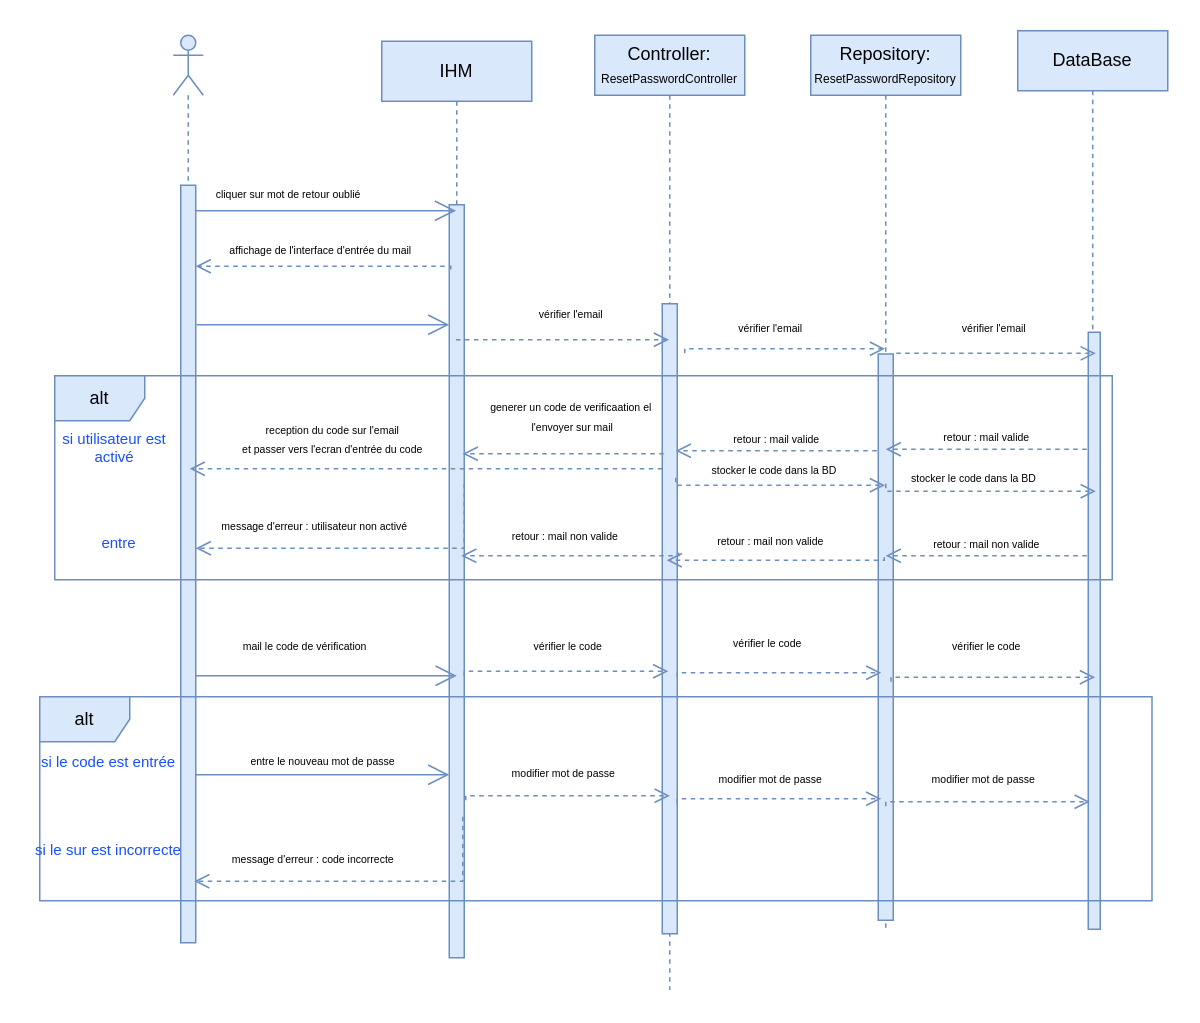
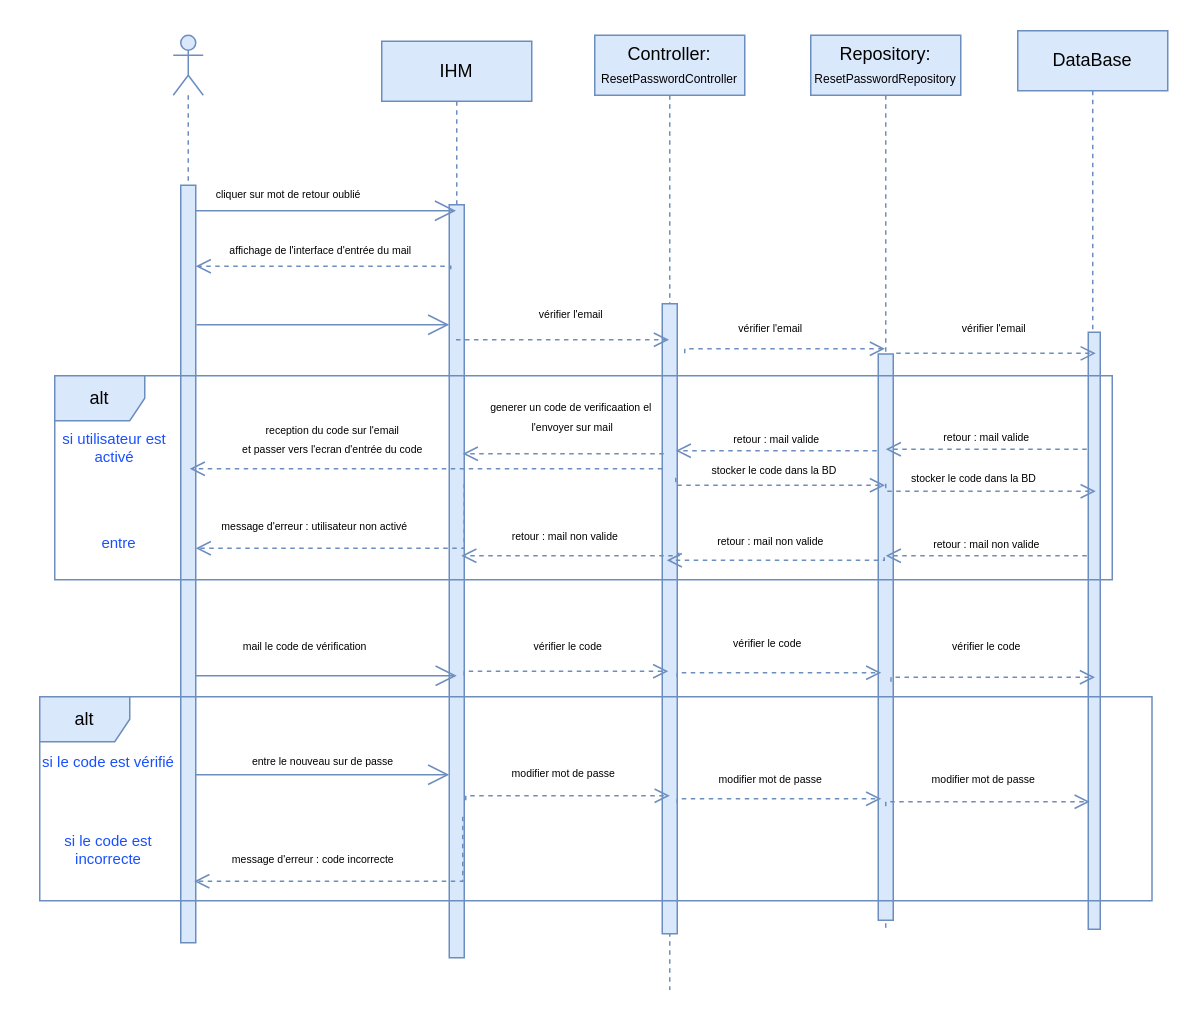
- <mxCell id="48" value="&lt;font style=&quot;font-size: 7px;&quot;&gt;entre le nouveau mot de passe&amp;nbsp;&lt;/font&gt;" style="text;html=1;strokeColor=none;fillColor=none;align=center;verticalAlign=middle;whiteSpace=wrap;rounded=0;" parent="1" vertex="1"><mxGeometry x="162" y="493" width="108" height="26" as="geometry" /></mxCell>
+ <mxCell id="48" value="&lt;font style=&quot;font-size: 7px;&quot;&gt;entre le nouveau sur de passe&amp;nbsp;&lt;/font&gt;" style="text;html=1;strokeColor=none;fillColor=none;align=center;verticalAlign=middle;whiteSpace=wrap;rounded=0;" parent="1" vertex="1"><mxGeometry x="162" y="493" width="108" height="26" as="geometry" /></mxCell>
- <mxCell id="41" value="si le code est entrée" style="text;strokeColor=none;fillColor=none;align=center;verticalAlign=middle;whiteSpace=wrap;rounded=0;fontColor=#194FFF;fontSize=10;" parent="1" vertex="1"><mxGeometry x="20" y="493" width="104" height="27" as="geometry" /></mxCell>
+ <mxCell id="41" value="si le code est vérifié" style="text;strokeColor=none;fillColor=none;align=center;verticalAlign=middle;whiteSpace=wrap;rounded=0;fontColor=#194FFF;fontSize=10;" parent="1" vertex="1"><mxGeometry x="20" y="493" width="104" height="27" as="geometry" /></mxCell>
- <mxCell id="55" value="si le sur est incorrecte" style="text;strokeColor=none;fillColor=none;align=center;verticalAlign=middle;whiteSpace=wrap;rounded=0;fontColor=#194FFF;fontSize=10;" parent="1" vertex="1"><mxGeometry x="20" y="552" width="104" height="27" as="geometry" /></mxCell>
+ <mxCell id="55" value="si le code est incorrecte" style="text;strokeColor=none;fillColor=none;align=center;verticalAlign=middle;whiteSpace=wrap;rounded=0;fontColor=#194FFF;fontSize=10;" parent="1" vertex="1"><mxGeometry x="20" y="552" width="104" height="27" as="geometry" /></mxCell>
